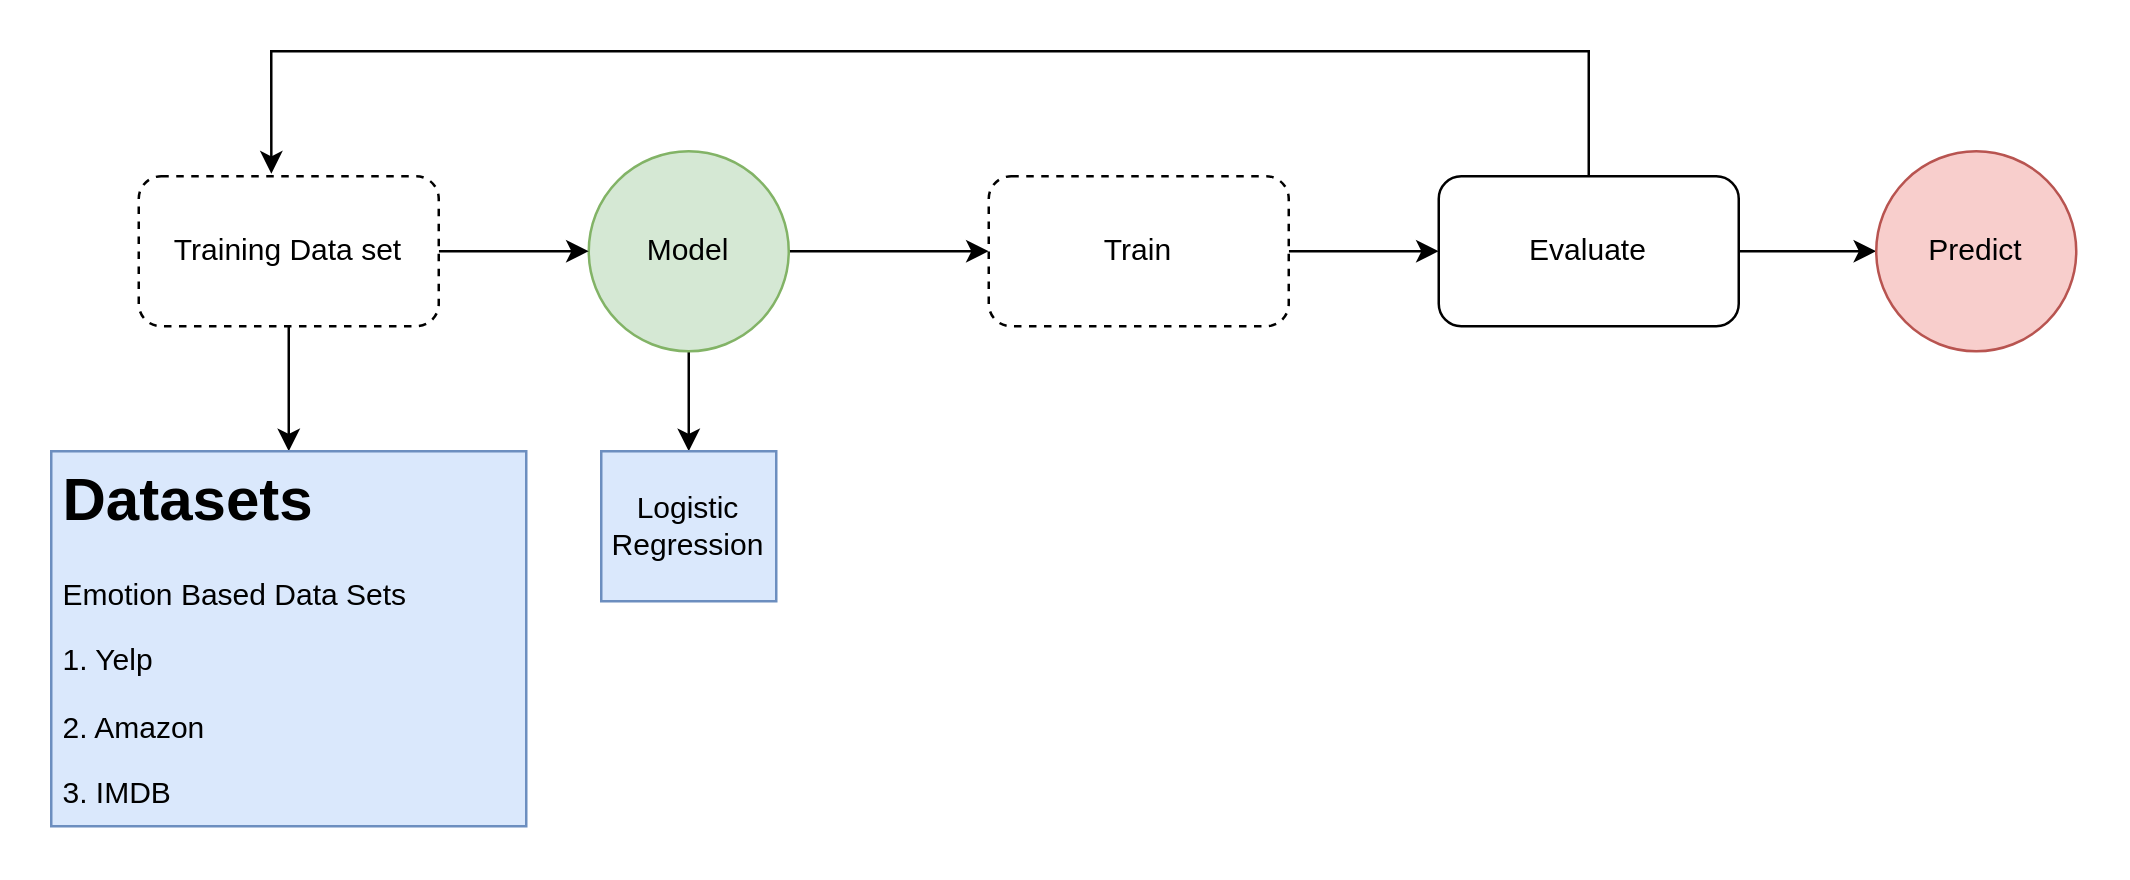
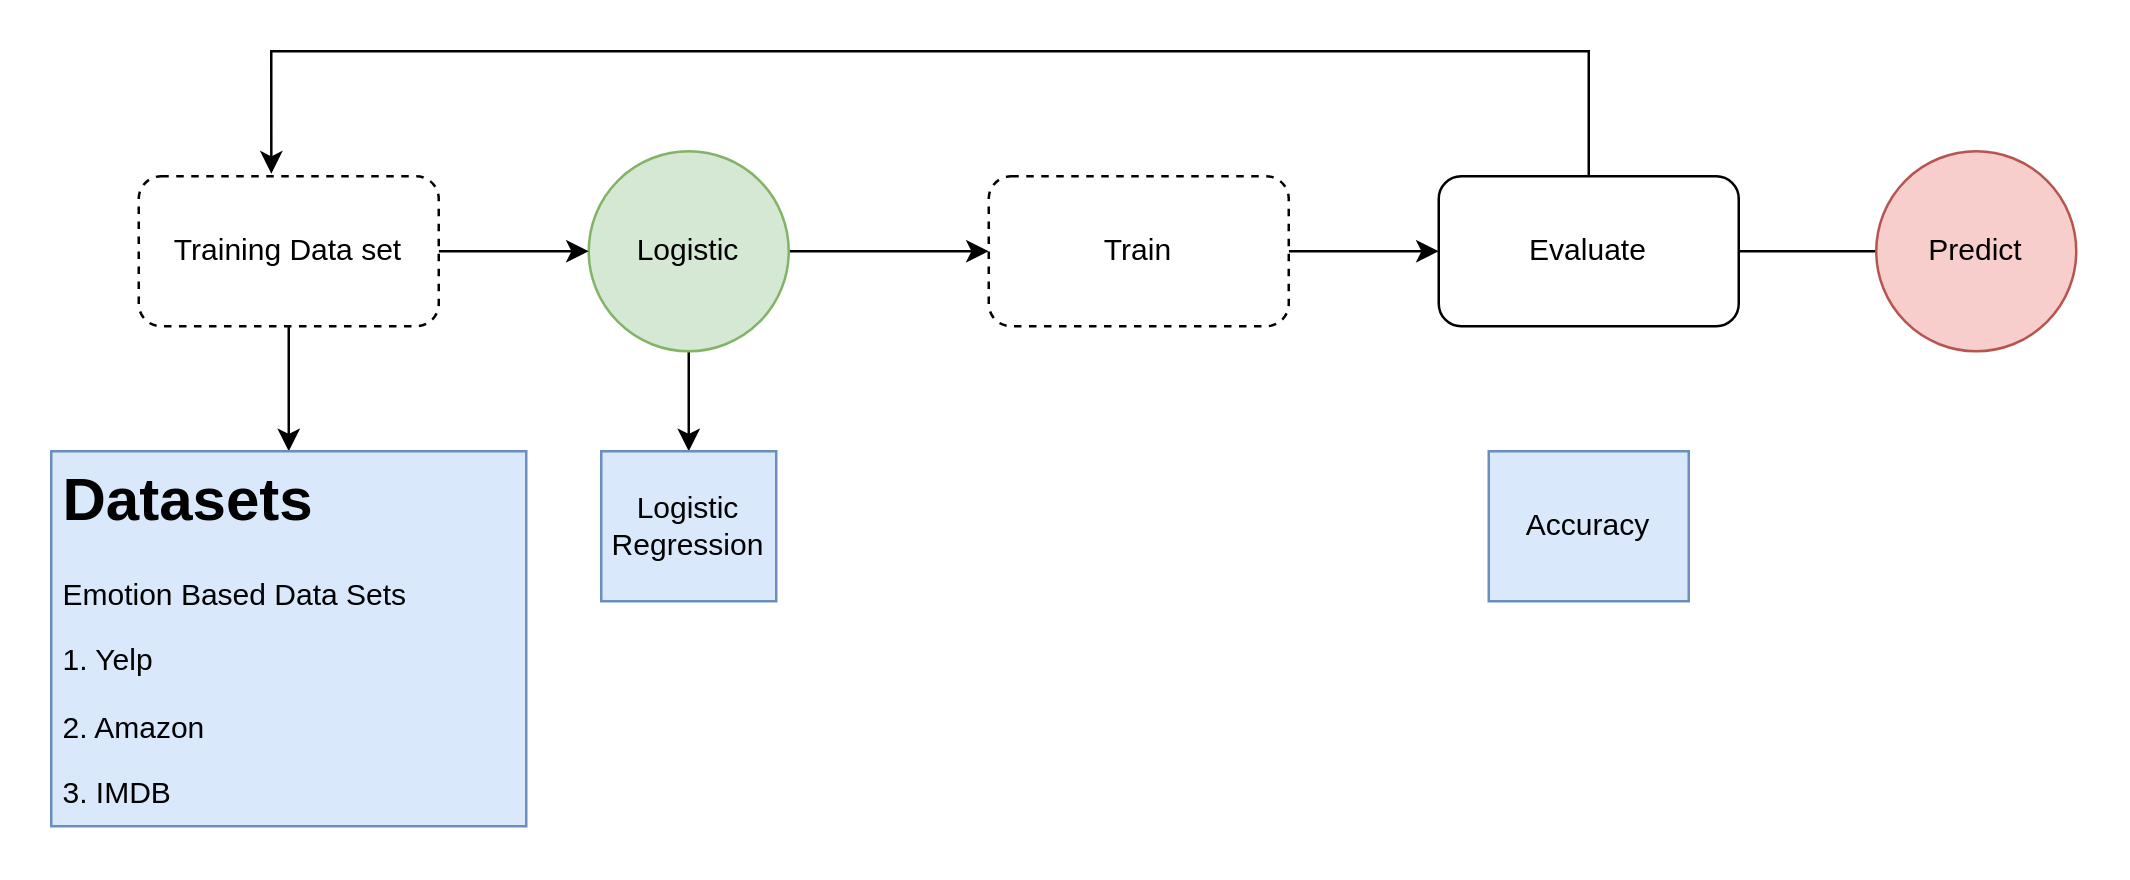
- <mxCell id="4" value="Model" style="ellipse;whiteSpace=wrap;html=1;aspect=fixed;fillColor=#d5e8d4;strokeColor=#82b366;" parent="1" vertex="1"><mxGeometry x="235" y="60" width="80" height="80" as="geometry" /></mxCell>
+ <mxCell id="4" value="Logistic" style="ellipse;whiteSpace=wrap;html=1;aspect=fixed;fillColor=#d5e8d4;strokeColor=#82b366;" parent="1" vertex="1"><mxGeometry x="235" y="60" width="80" height="80" as="geometry" /></mxCell>
- <mxCell id="10" style="edgeStyle=orthogonalEdgeStyle;rounded=0;orthogonalLoop=1;jettySize=auto;html=1;" parent="1" source="12" target="13" edge="1"><mxGeometry relative="1" as="geometry"><mxPoint x="755" y="100" as="targetPoint" /></mxGeometry></mxCell>
+ <mxCell id="10" style="edgeStyle=orthogonalEdgeStyle;rounded=0;orthogonalLoop=1;jettySize=auto;html=1;endArrow=none;" parent="1" source="12" target="13" edge="1"><mxGeometry relative="1" as="geometry"><mxPoint x="755" y="100" as="targetPoint" /></mxGeometry></mxCell>
+ <mxCell id="16" value="Accuracy" style="text;html=1;strokeColor=#6c8ebf;fillColor=#dae8fc;align=center;verticalAlign=middle;whiteSpace=wrap;rounded=0;" parent="1" vertex="1"><mxGeometry x="595" y="180" width="80" height="60" as="geometry" /></mxCell>
